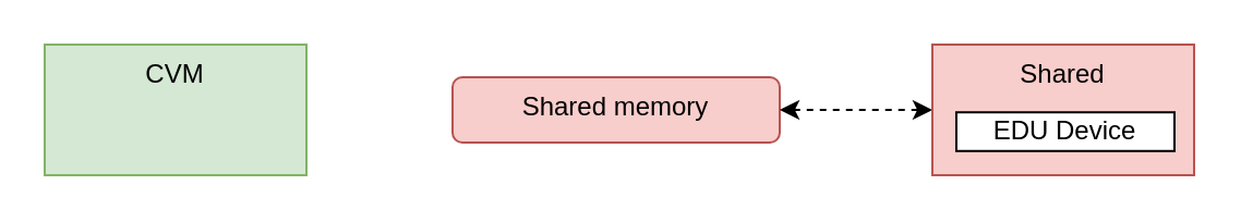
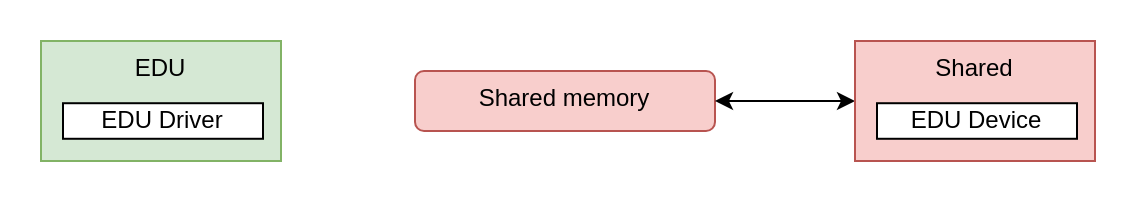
- <mxCell id="6" value="CVM" style="rounded=0;whiteSpace=wrap;html=1;verticalAlign=top;fillColor=#d5e8d4;strokeColor=#82b366;container=0;" vertex="1" parent="5"><mxGeometry width="120" height="60" as="geometry" /></mxCell>
+ <mxCell id="6" value="EDU" style="rounded=0;whiteSpace=wrap;html=1;verticalAlign=top;fillColor=#d5e8d4;strokeColor=#82b366;container=0;" vertex="1" parent="5"><mxGeometry width="120" height="60" as="geometry" /></mxCell>
- <mxCell id="4" value="" style="endArrow=classic;startArrow=classic;html=1;rounded=0;exitX=1;exitY=0.5;exitDx=0;exitDy=0;entryX=0;entryY=0.5;entryDx=0;entryDy=0;dashed=1;" parent="1" source="3" target="9" edge="1"><mxGeometry width="50" height="50" relative="1" as="geometry"><mxPoint x="427" y="175" as="sourcePoint" /><mxPoint x="377" y="125" as="targetPoint" /></mxGeometry></mxCell>
+ <mxCell id="4" value="" style="endArrow=classic;startArrow=classic;html=1;rounded=0;exitX=1;exitY=0.5;exitDx=0;exitDy=0;entryX=0;entryY=0.5;entryDx=0;entryDy=0;" parent="1" source="3" target="9" edge="1"><mxGeometry width="50" height="50" relative="1" as="geometry"><mxPoint x="427" y="175" as="sourcePoint" /><mxPoint x="377" y="125" as="targetPoint" /></mxGeometry></mxCell>
+ <mxCell id="7" value="EDU Driver" style="rounded=0;whiteSpace=wrap;html=1;container=0;" vertex="1" parent="5"><mxGeometry x="11" y="31.113" width="100" height="17.778" as="geometry" /></mxCell>
